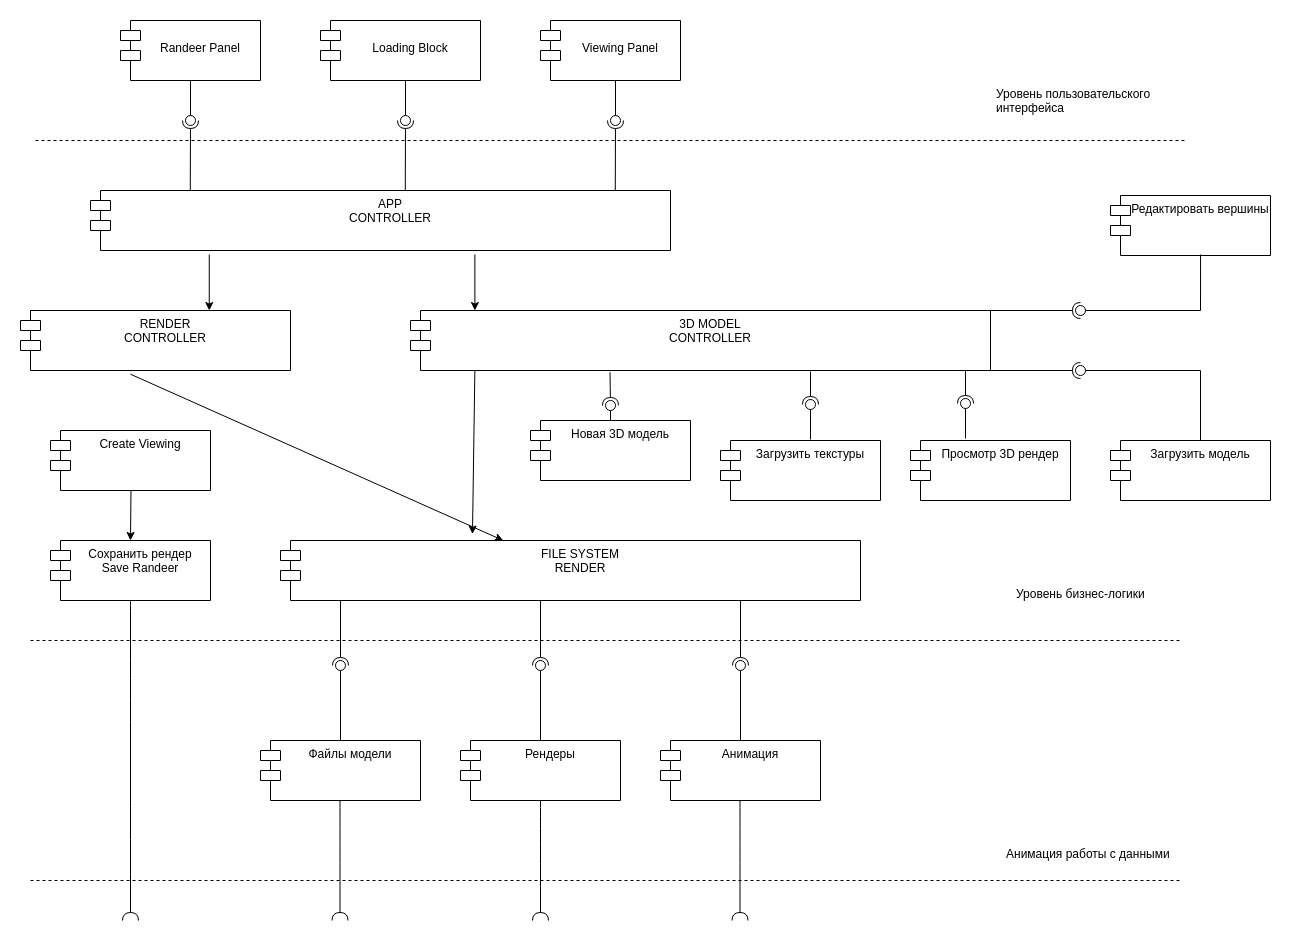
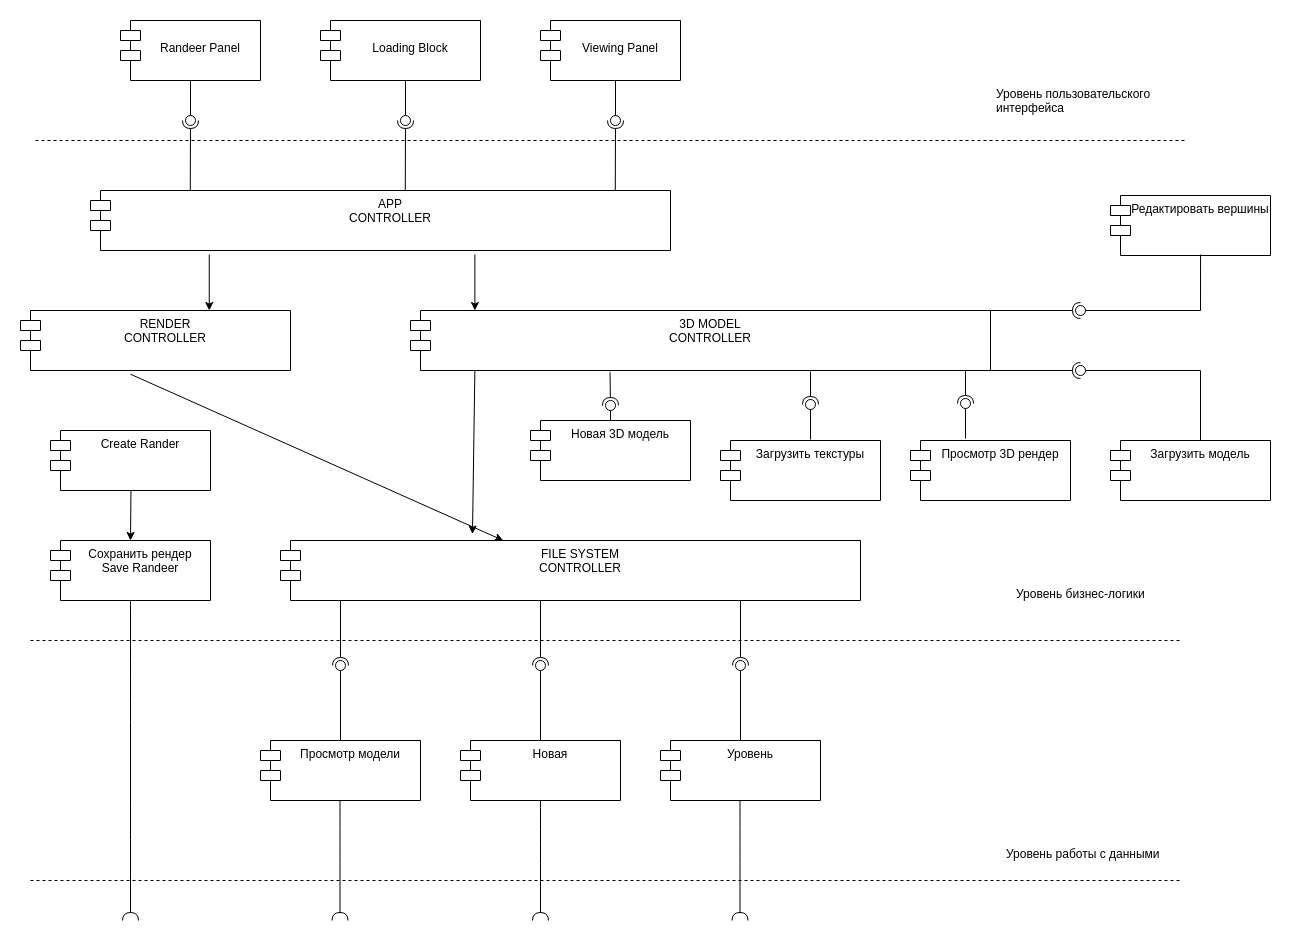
- <mxCell id="10" value="Create Viewing" style="shape=module;align=left;spacingLeft=20;align=center;verticalAlign=top;whiteSpace=wrap;html=1;" parent="1" vertex="1"><mxGeometry x="50" y="430" width="160" height="60" as="geometry" /></mxCell>
+ <mxCell id="10" value="Create Rander" style="shape=module;align=left;spacingLeft=20;align=center;verticalAlign=top;whiteSpace=wrap;html=1;" parent="1" vertex="1"><mxGeometry x="50" y="430" width="160" height="60" as="geometry" /></mxCell>
- <mxCell id="47" value="FILE SYSTEM&lt;br&gt;RENDER" style="shape=module;align=left;spacingLeft=20;align=center;verticalAlign=top;whiteSpace=wrap;html=1;" parent="1" vertex="1"><mxGeometry x="280" y="540" width="580" height="60" as="geometry" /></mxCell>
+ <mxCell id="47" value="FILE SYSTEM&lt;br&gt;CONTROLLER" style="shape=module;align=left;spacingLeft=20;align=center;verticalAlign=top;whiteSpace=wrap;html=1;" parent="1" vertex="1"><mxGeometry x="280" y="540" width="580" height="60" as="geometry" /></mxCell>
- <mxCell id="12" value="Файлы модели" style="shape=module;align=left;spacingLeft=20;align=center;verticalAlign=top;whiteSpace=wrap;html=1;" parent="1" vertex="1"><mxGeometry x="260" y="740" width="160" height="60" as="geometry" /></mxCell>
+ <mxCell id="12" value="Просмотр модели" style="shape=module;align=left;spacingLeft=20;align=center;verticalAlign=top;whiteSpace=wrap;html=1;" parent="1" vertex="1"><mxGeometry x="260" y="740" width="160" height="60" as="geometry" /></mxCell>
- <mxCell id="13" value="Рендеры" style="shape=module;align=left;spacingLeft=20;align=center;verticalAlign=top;whiteSpace=wrap;html=1;" parent="1" vertex="1"><mxGeometry x="460" y="740" width="160" height="60" as="geometry" /></mxCell>
+ <mxCell id="13" value="Новая" style="shape=module;align=left;spacingLeft=20;align=center;verticalAlign=top;whiteSpace=wrap;html=1;" parent="1" vertex="1"><mxGeometry x="460" y="740" width="160" height="60" as="geometry" /></mxCell>
- <mxCell id="14" value="Анимация" style="shape=module;align=left;spacingLeft=20;align=center;verticalAlign=top;whiteSpace=wrap;html=1;" parent="1" vertex="1"><mxGeometry x="660" y="740" width="160" height="60" as="geometry" /></mxCell>
+ <mxCell id="14" value="Уровень" style="shape=module;align=left;spacingLeft=20;align=center;verticalAlign=top;whiteSpace=wrap;html=1;" parent="1" vertex="1"><mxGeometry x="660" y="740" width="160" height="60" as="geometry" /></mxCell>
- <mxCell id="20" value="Анимация работы с данными" style="text;strokeColor=none;fillColor=none;spacingLeft=4;spacingRight=4;overflow=hidden;rotatable=0;points=[[0,0.5],[1,0.5]];portConstraint=eastwest;fontSize=12;whiteSpace=wrap;html=1;" parent="1" vertex="1"><mxGeometry x="1000" y="840" width="190" height="50" as="geometry" /></mxCell>
+ <mxCell id="20" value="Уровень работы с данными" style="text;strokeColor=none;fillColor=none;spacingLeft=4;spacingRight=4;overflow=hidden;rotatable=0;points=[[0,0.5],[1,0.5]];portConstraint=eastwest;fontSize=12;whiteSpace=wrap;html=1;" parent="1" vertex="1"><mxGeometry x="1000" y="840" width="190" height="50" as="geometry" /></mxCell>
